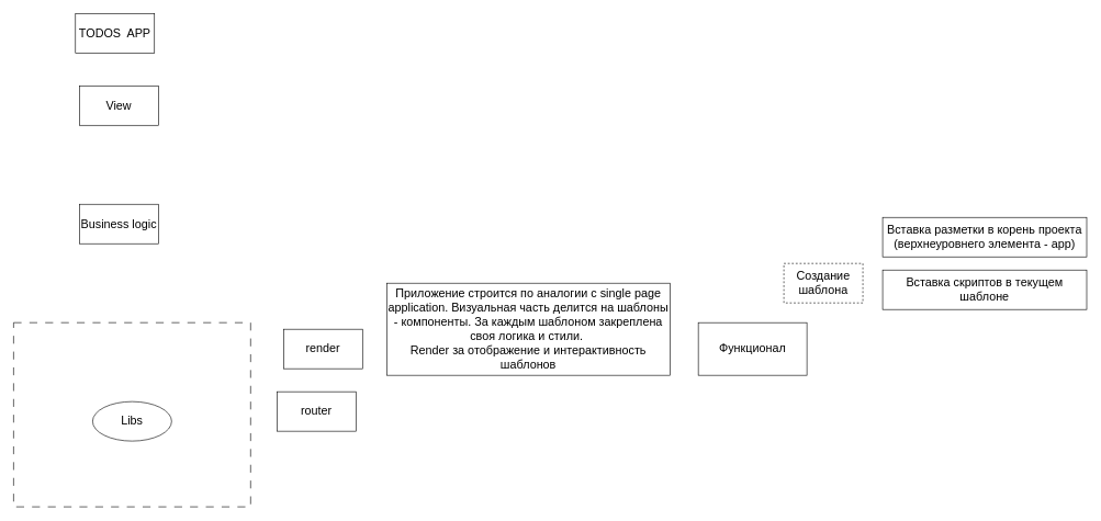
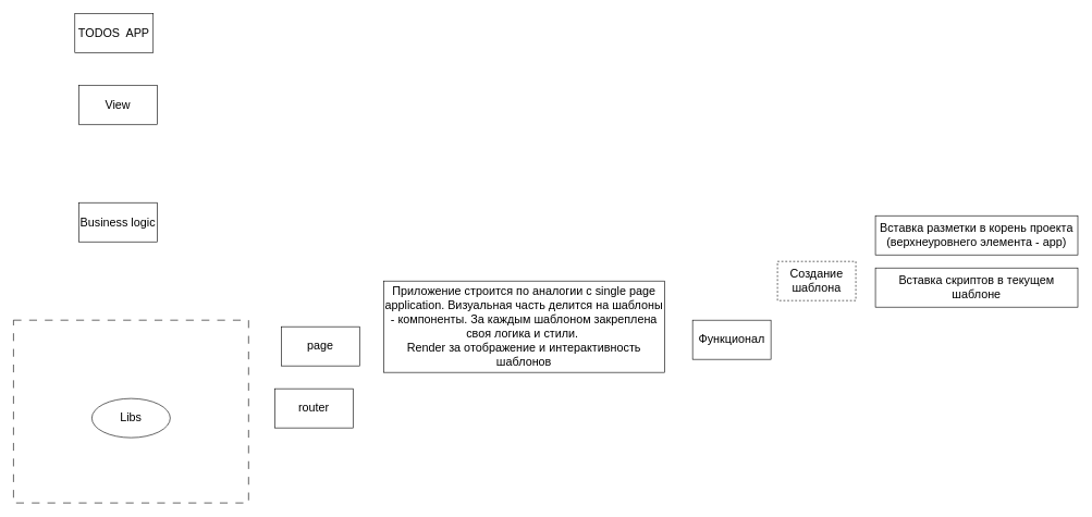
- <mxCell id="7" value="&lt;font style=&quot;font-size: 18px;&quot;&gt;render&lt;br&gt;&lt;/font&gt;" style="rounded=0;whiteSpace=wrap;html=1;" vertex="1" parent="1"><mxGeometry x="430" y="500" width="120" height="60" as="geometry" /></mxCell>
+ <mxCell id="7" value="&lt;font style=&quot;font-size: 18px;&quot;&gt;page&lt;br&gt;&lt;/font&gt;" style="rounded=0;whiteSpace=wrap;html=1;" vertex="1" parent="1"><mxGeometry x="430" y="500" width="120" height="60" as="geometry" /></mxCell>
- <mxCell id="10" value="&lt;font style=&quot;font-size: 18px;&quot;&gt;Функционал&lt;br&gt;&lt;/font&gt;" style="rounded=0;whiteSpace=wrap;html=1;" vertex="1" parent="1"><mxGeometry x="1060" y="490" width="165" height="80" as="geometry" /></mxCell>
+ <mxCell id="10" value="&lt;font style=&quot;font-size: 18px;&quot;&gt;Функционал&lt;br&gt;&lt;/font&gt;" style="rounded=0;whiteSpace=wrap;html=1;" vertex="1" parent="1"><mxGeometry x="1060" y="490" width="120" height="60" as="geometry" /></mxCell>
